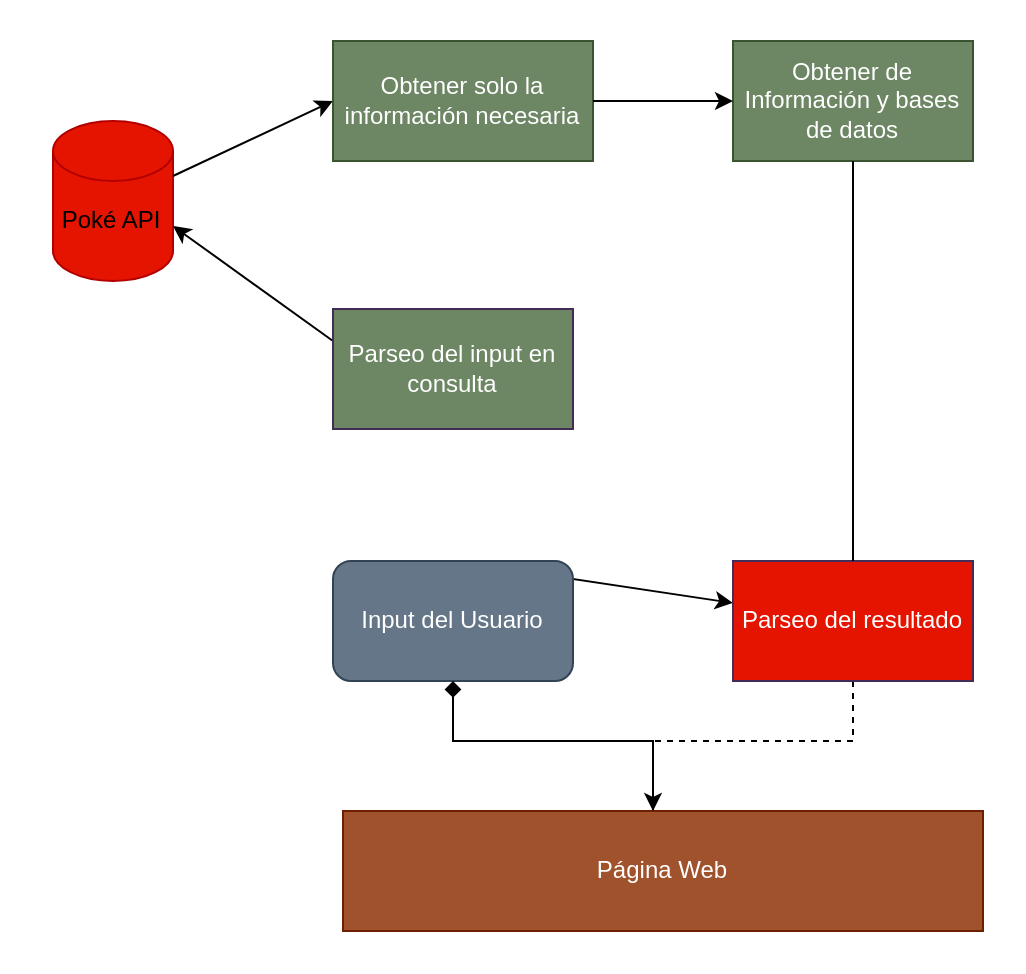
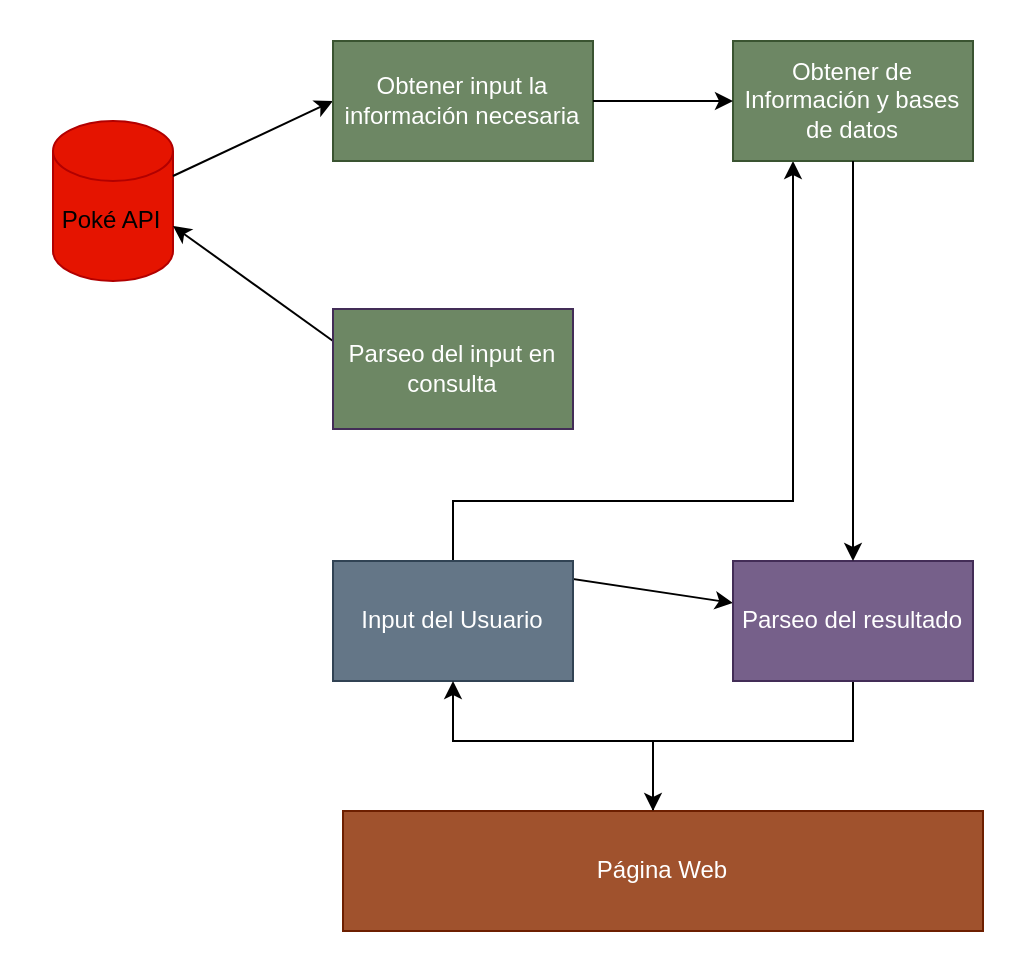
- <mxCell id="7" value="Obtener solo la información necesaria" style="rounded=0;whiteSpace=wrap;html=1;fillColor=#6d8764;fontColor=#ffffff;strokeColor=#3A5431;" vertex="1" parent="1"><mxGeometry x="166" y="20" width="130" height="60" as="geometry" /></mxCell>
+ <mxCell id="7" value="Obtener input la información necesaria" style="rounded=0;whiteSpace=wrap;html=1;fillColor=#6d8764;fontColor=#ffffff;strokeColor=#3A5431;" vertex="1" parent="1"><mxGeometry x="166" y="20" width="130" height="60" as="geometry" /></mxCell>
+ <mxCell id="9" style="edgeStyle=orthogonalEdgeStyle;rounded=0;orthogonalLoop=1;jettySize=auto;html=1;entryX=0.25;entryY=1;entryDx=0;entryDy=0;" edge="1" parent="1" source="10" target="11"><mxGeometry relative="1" as="geometry"><Array as="points"><mxPoint x="226" y="250" /><mxPoint x="396" y="250" /></Array></mxGeometry></mxCell>
- <mxCell id="17" value="" style="endArrow=none;html=1;rounded=0;entryX=0.5;entryY=0;entryDx=0;entryDy=0;" edge="1" parent="1" source="11" target="16"><mxGeometry width="50" height="50" relative="1" as="geometry"><mxPoint x="226" y="270" as="sourcePoint" /><mxPoint x="276" y="220" as="targetPoint" /></mxGeometry></mxCell>
+ <mxCell id="17" value="" style="endArrow=classic;html=1;rounded=0;entryX=0.5;entryY=0;entryDx=0;entryDy=0;" edge="1" parent="1" source="11" target="16"><mxGeometry width="50" height="50" relative="1" as="geometry"><mxPoint x="226" y="270" as="sourcePoint" /><mxPoint x="276" y="220" as="targetPoint" /></mxGeometry></mxCell>
- <mxCell id="10" value="Input del Usuario" style="whiteSpace=wrap;html=1;fillColor=#647687;fontColor=#ffffff;strokeColor=#314354;rounded=1;" vertex="1" parent="1"><mxGeometry x="166" y="280" width="120" height="60" as="geometry" /></mxCell>
+ <mxCell id="10" value="Input del Usuario" style="rounded=0;whiteSpace=wrap;html=1;fillColor=#647687;fontColor=#ffffff;strokeColor=#314354;" vertex="1" parent="1"><mxGeometry x="166" y="280" width="120" height="60" as="geometry" /></mxCell>
- <mxCell id="16" value="Parseo del resultado" style="rounded=0;whiteSpace=wrap;html=1;fillColor=#e51400;fontColor=#ffffff;strokeColor=#432D57;" vertex="1" parent="1"><mxGeometry x="366" y="280" width="120" height="60" as="geometry" /></mxCell>
+ <mxCell id="16" value="Parseo del resultado" style="rounded=0;whiteSpace=wrap;html=1;fillColor=#76608a;fontColor=#ffffff;strokeColor=#432D57;" vertex="1" parent="1"><mxGeometry x="366" y="280" width="120" height="60" as="geometry" /></mxCell>
- <mxCell id="13" style="edgeStyle=orthogonalEdgeStyle;rounded=0;orthogonalLoop=1;jettySize=auto;html=1;entryX=0.5;entryY=1;entryDx=0;entryDy=0;endArrow=diamond;" edge="1" parent="1" source="14" target="10"><mxGeometry relative="1" as="geometry"><Array as="points"><mxPoint x="326" y="370" /><mxPoint x="226" y="370" /></Array></mxGeometry></mxCell>
+ <mxCell id="13" style="edgeStyle=orthogonalEdgeStyle;rounded=0;orthogonalLoop=1;jettySize=auto;html=1;entryX=0.5;entryY=1;entryDx=0;entryDy=0;" edge="1" parent="1" source="14" target="10"><mxGeometry relative="1" as="geometry"><Array as="points"><mxPoint x="326" y="370" /><mxPoint x="226" y="370" /></Array></mxGeometry></mxCell>
- <mxCell id="15" style="edgeStyle=orthogonalEdgeStyle;rounded=0;orthogonalLoop=1;jettySize=auto;html=1;dashed=1;" edge="1" parent="1" source="16" target="14"><mxGeometry relative="1" as="geometry"><Array as="points"><mxPoint x="426" y="370" /><mxPoint x="326" y="370" /></Array></mxGeometry></mxCell>
+ <mxCell id="15" style="edgeStyle=orthogonalEdgeStyle;rounded=0;orthogonalLoop=1;jettySize=auto;html=1;" edge="1" parent="1" source="16" target="14"><mxGeometry relative="1" as="geometry"><Array as="points"><mxPoint x="426" y="370" /><mxPoint x="326" y="370" /></Array></mxGeometry></mxCell>
